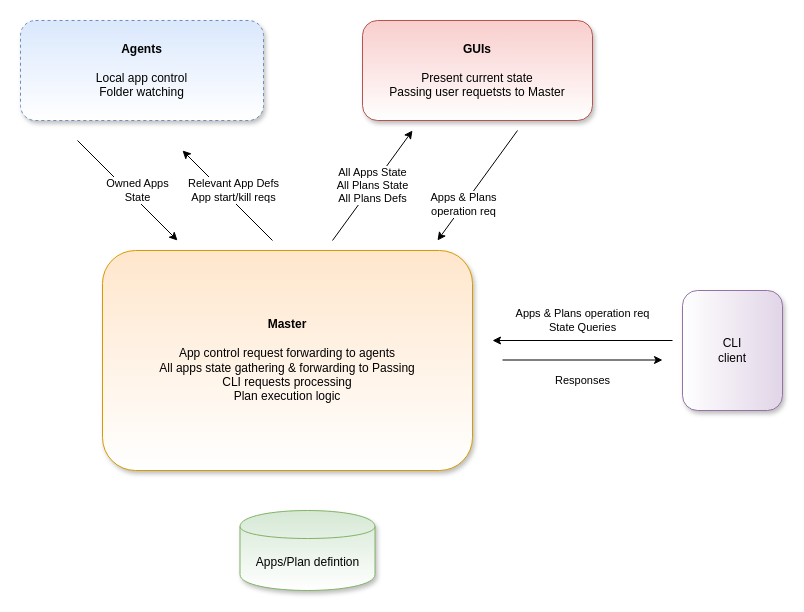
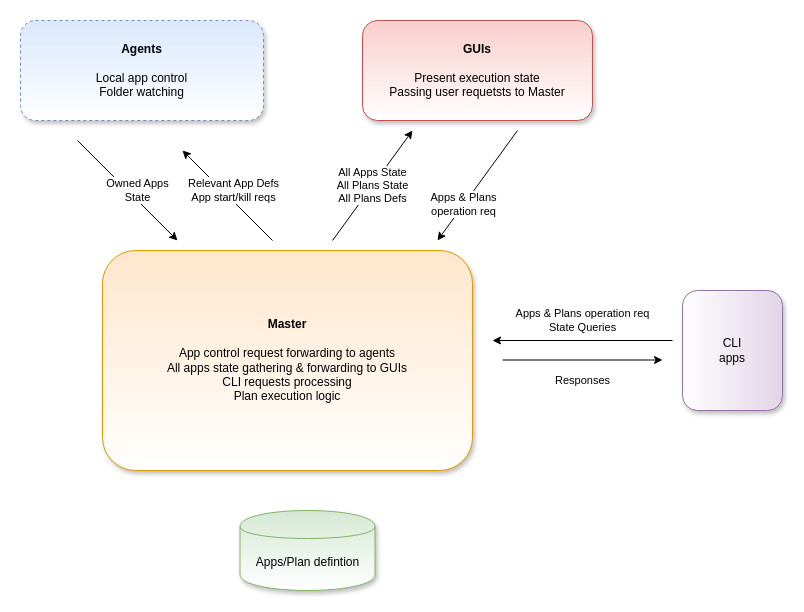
- <mxCell id="4" value="&lt;b&gt;GUIs&lt;br&gt;&lt;br&gt;&lt;/b&gt;Present current state&lt;br&gt;Passing user requetsts to Master" style="rounded=1;whiteSpace=wrap;html=1;fillColor=#f8cecc;strokeColor=#b85450;gradientColor=#ffffff;shadow=1;" vertex="1" parent="1"><mxGeometry x="362" y="20" width="230" height="100" as="geometry" /></mxCell>
+ <mxCell id="4" value="&lt;b&gt;GUIs&lt;br&gt;&lt;br&gt;&lt;/b&gt;Present execution state&lt;br&gt;Passing user requetsts to Master" style="rounded=1;whiteSpace=wrap;html=1;fillColor=#f8cecc;strokeColor=#b85450;gradientColor=#ffffff;shadow=1;" vertex="1" parent="1"><mxGeometry x="362" y="20" width="230" height="100" as="geometry" /></mxCell>
- <mxCell id="10" value="CLI&lt;br&gt;client" style="rounded=1;whiteSpace=wrap;html=1;fillColor=#e1d5e7;strokeColor=#9673a6;gradientColor=#ffffff;direction=south;shadow=1;" vertex="1" parent="1"><mxGeometry x="682" y="290" width="100" height="120" as="geometry" /></mxCell>
+ <mxCell id="10" value="CLI&lt;br&gt;apps" style="rounded=1;whiteSpace=wrap;html=1;fillColor=#e1d5e7;strokeColor=#9673a6;gradientColor=#ffffff;direction=south;shadow=1;" vertex="1" parent="1"><mxGeometry x="682" y="290" width="100" height="120" as="geometry" /></mxCell>
- <mxCell id="2" value="&lt;b&gt;Master&lt;br&gt;&lt;br&gt;&lt;/b&gt;App control request forwarding to agents&lt;br&gt;All apps state gathering &amp;amp; forwarding to Passing&lt;br&gt;CLI requests processing&lt;br&gt;Plan execution logic" style="rounded=1;whiteSpace=wrap;html=1;fillColor=#ffe6cc;strokeColor=#d79b00;gradientColor=#ffffff;shadow=1;" vertex="1" parent="1"><mxGeometry x="102" y="250" width="370" height="220" as="geometry" /></mxCell>
+ <mxCell id="2" value="&lt;b&gt;Master&lt;br&gt;&lt;br&gt;&lt;/b&gt;App control request forwarding to agents&lt;br&gt;All apps state gathering &amp;amp; forwarding to GUIs&lt;br&gt;CLI requests processing&lt;br&gt;Plan execution logic" style="rounded=1;whiteSpace=wrap;html=1;fillColor=#ffe6cc;strokeColor=#d79b00;gradientColor=#ffffff;shadow=1;" vertex="1" parent="1"><mxGeometry x="102" y="250" width="370" height="220" as="geometry" /></mxCell>
